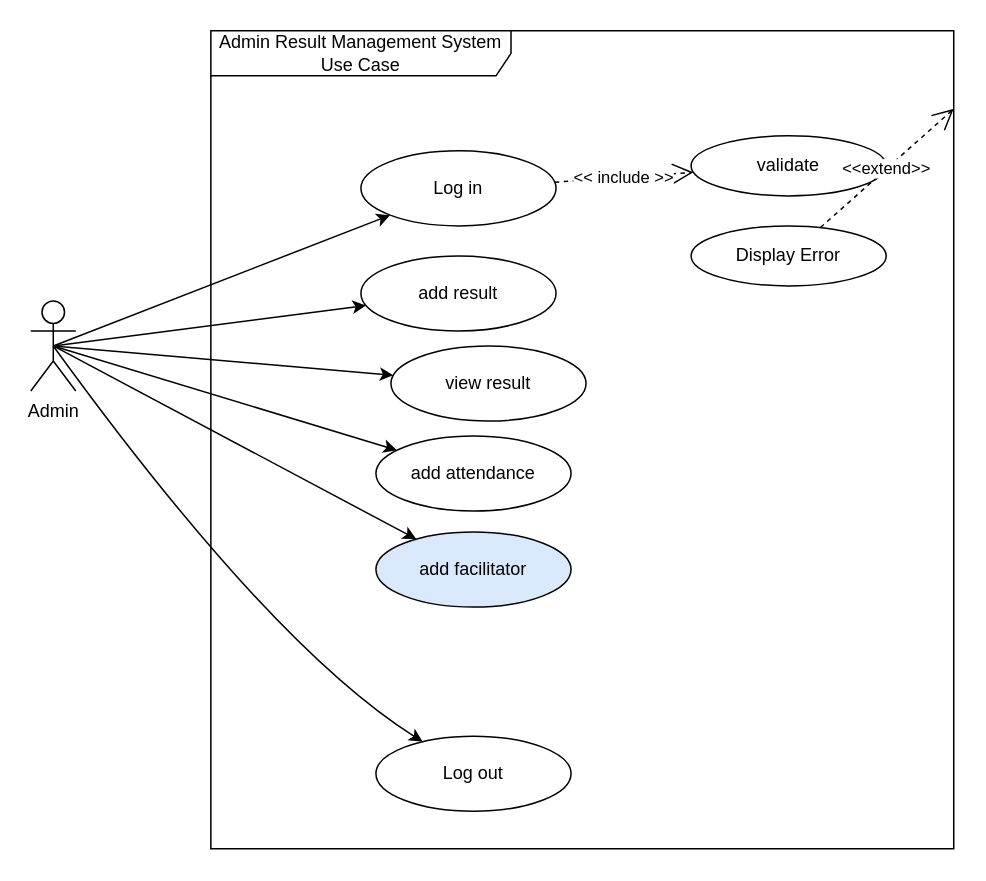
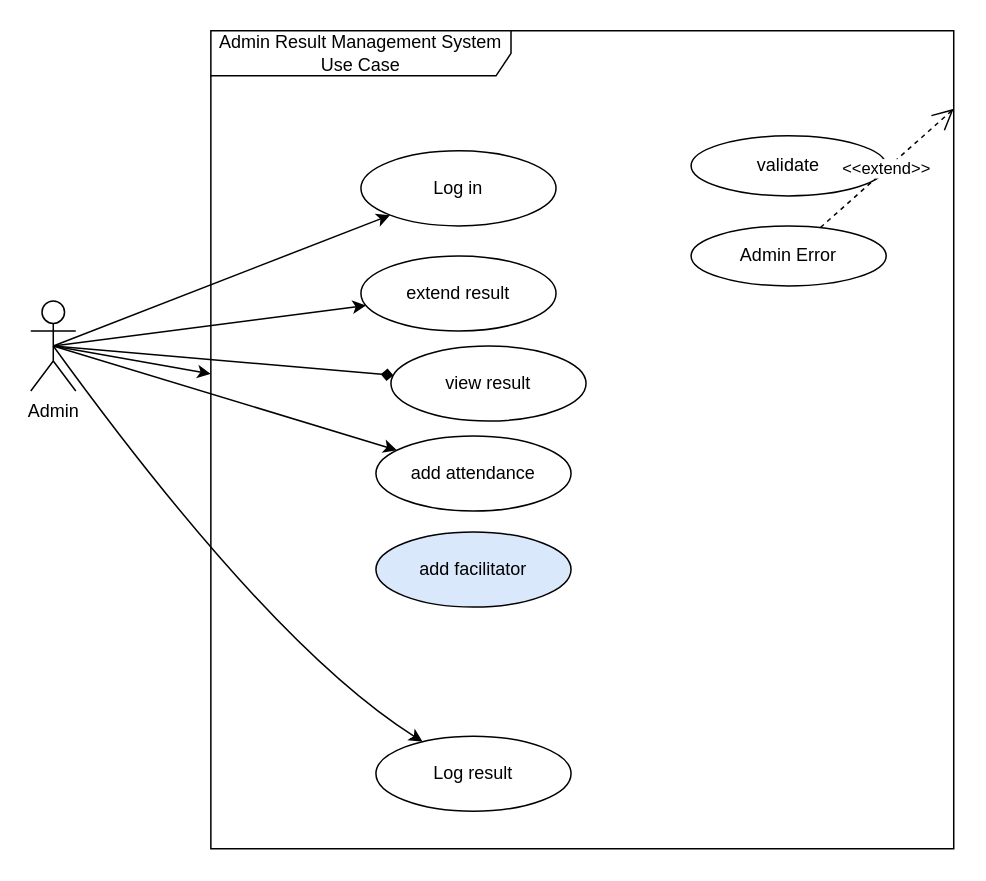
- <mxCell id="16" value="&amp;lt;&amp;lt; include &amp;gt;&amp;gt;" style="endArrow=open;endSize=12;dashed=1;html=1;fontColor=#000000;strokeColor=#000000;" edge="1" parent="1" source="3" target="9"><mxGeometry width="160" relative="1" as="geometry"><mxPoint x="255" y="105" as="sourcePoint" /><mxPoint x="382.574" y="86.716" as="targetPoint" /></mxGeometry></mxCell>
- <mxCell id="19" value="Display Error" style="ellipse;whiteSpace=wrap;html=1;" vertex="1" parent="1"><mxGeometry x="460" y="150" width="130" height="40" as="geometry" /></mxCell>
+ <mxCell id="19" value="Admin Error" style="ellipse;whiteSpace=wrap;html=1;" vertex="1" parent="1"><mxGeometry x="460" y="150" width="130" height="40" as="geometry" /></mxCell>
- <mxCell id="4" value="add result" style="ellipse;whiteSpace=wrap;html=1;" vertex="1" parent="1"><mxGeometry x="240" y="170" width="130" height="50" as="geometry" /></mxCell>
+ <mxCell id="4" value="extend result" style="ellipse;whiteSpace=wrap;html=1;" vertex="1" parent="1"><mxGeometry x="240" y="170" width="130" height="50" as="geometry" /></mxCell>
- <mxCell id="12" style="html=1;exitX=0.5;exitY=0.5;exitPerimeter=0;jettySize=auto;orthogonalLoop=1;curved=1;fontColor=#000000;exitDx=0;exitDy=0;strokeColor=#000000;" edge="1" parent="1" source="2" target="5"><mxGeometry relative="1" as="geometry"><mxPoint x="105" y="250" as="sourcePoint" /><mxPoint x="264.936" y="224.556" as="targetPoint" /></mxGeometry></mxCell>
+ <mxCell id="12" style="html=1;exitX=0.5;exitY=0.5;exitPerimeter=0;jettySize=auto;orthogonalLoop=1;curved=1;fontColor=#000000;exitDx=0;exitDy=0;strokeColor=#000000;endArrow=diamond;" edge="1" parent="1" source="2" target="5"><mxGeometry relative="1" as="geometry"><mxPoint x="105" y="250" as="sourcePoint" /><mxPoint x="264.936" y="224.556" as="targetPoint" /></mxGeometry></mxCell>
- <mxCell id="14" style="html=1;exitX=0.5;exitY=0.5;exitPerimeter=0;jettySize=auto;orthogonalLoop=1;curved=1;fontColor=#000000;exitDx=0;exitDy=0;strokeColor=#000000;" edge="1" parent="1" source="2" target="7"><mxGeometry relative="1" as="geometry"><mxPoint x="125" y="270" as="sourcePoint" /><mxPoint x="284.936" y="244.556" as="targetPoint" /></mxGeometry></mxCell>
+ <mxCell id="14" style="html=1;exitX=0.5;exitY=0.5;exitPerimeter=0;jettySize=auto;orthogonalLoop=1;curved=1;fontColor=#000000;exitDx=0;exitDy=0;strokeColor=#000000;" edge="1" parent="1" source="2" target="17"><mxGeometry relative="1" as="geometry"><mxPoint x="125" y="270" as="sourcePoint" /><mxPoint x="284.936" y="244.556" as="targetPoint" /></mxGeometry></mxCell>
- <mxCell id="8" value="Log out" style="ellipse;whiteSpace=wrap;html=1;" vertex="1" parent="1"><mxGeometry x="250" y="490" width="130" height="50" as="geometry" /></mxCell>
+ <mxCell id="8" value="Log result" style="ellipse;whiteSpace=wrap;html=1;" vertex="1" parent="1"><mxGeometry x="250" y="490" width="130" height="50" as="geometry" /></mxCell>
